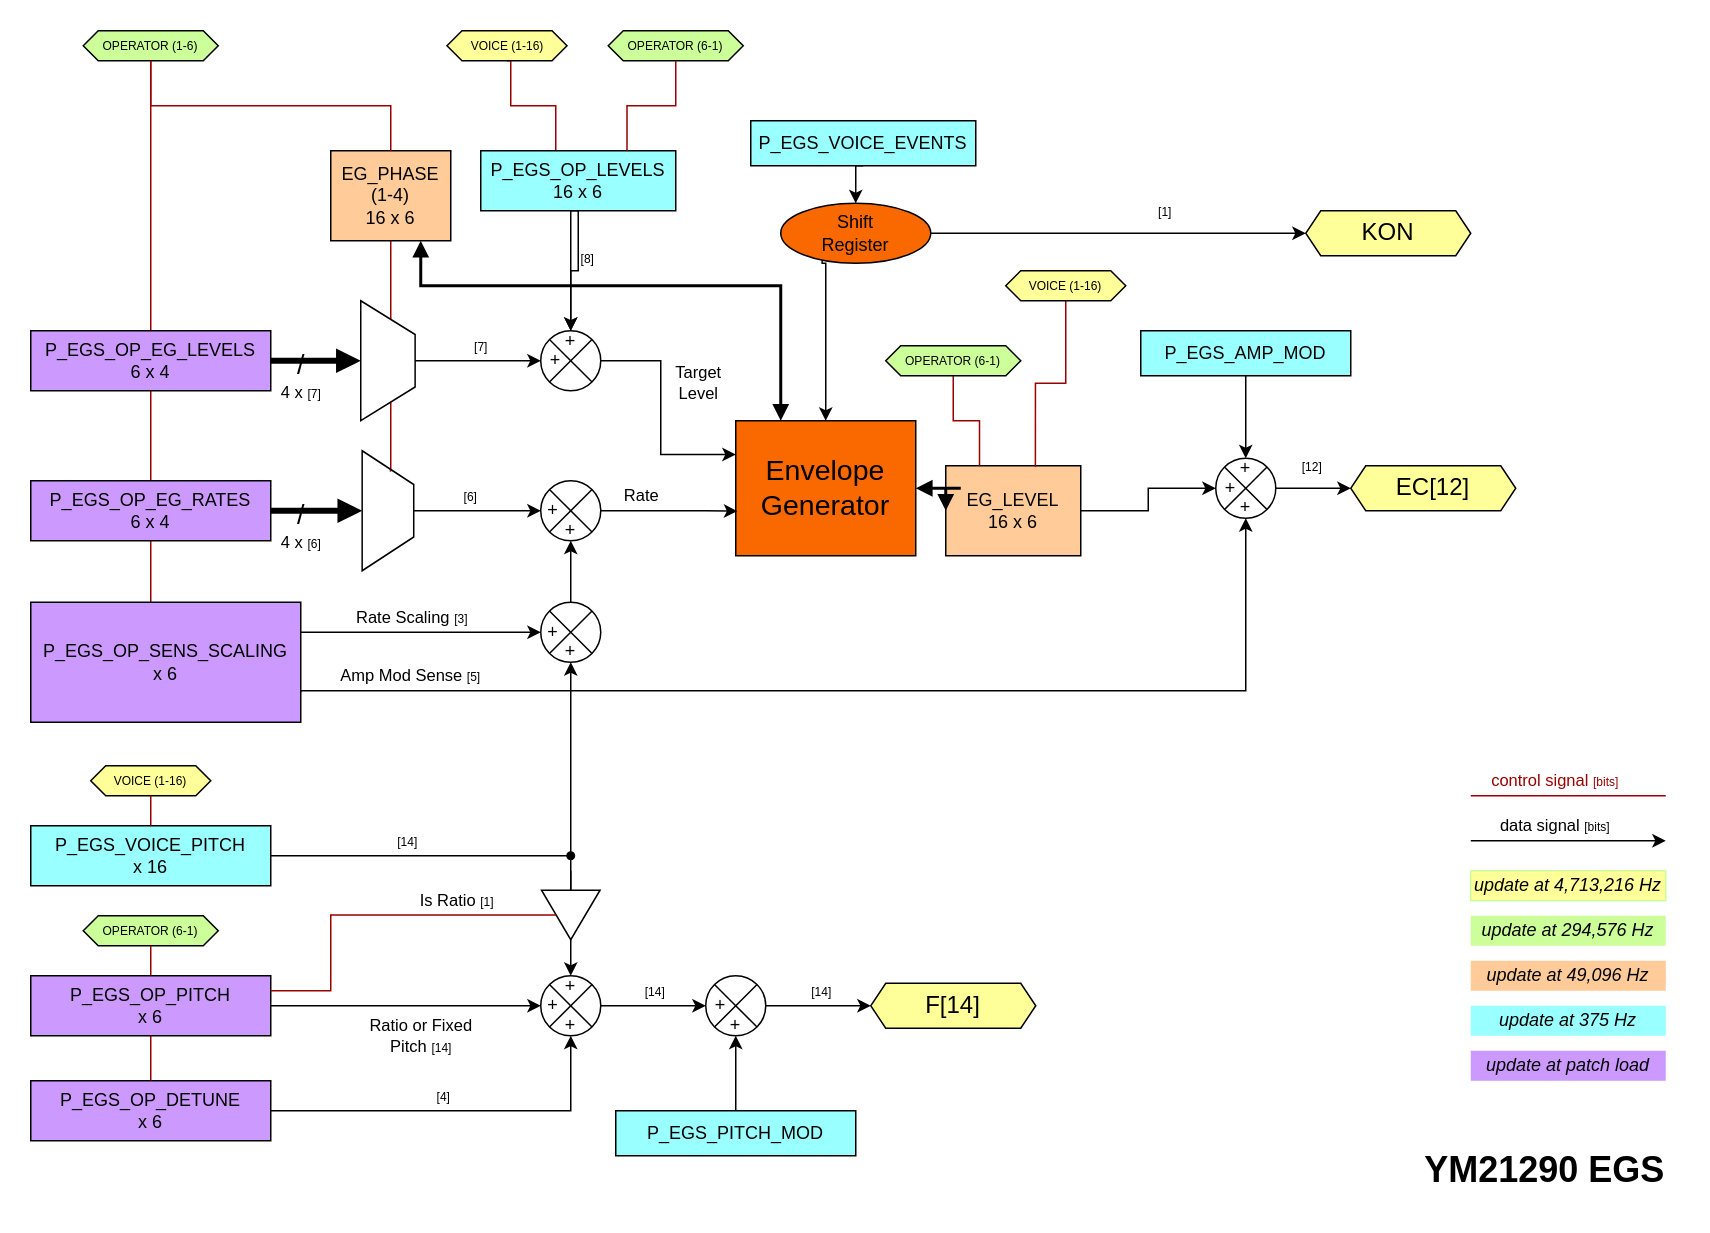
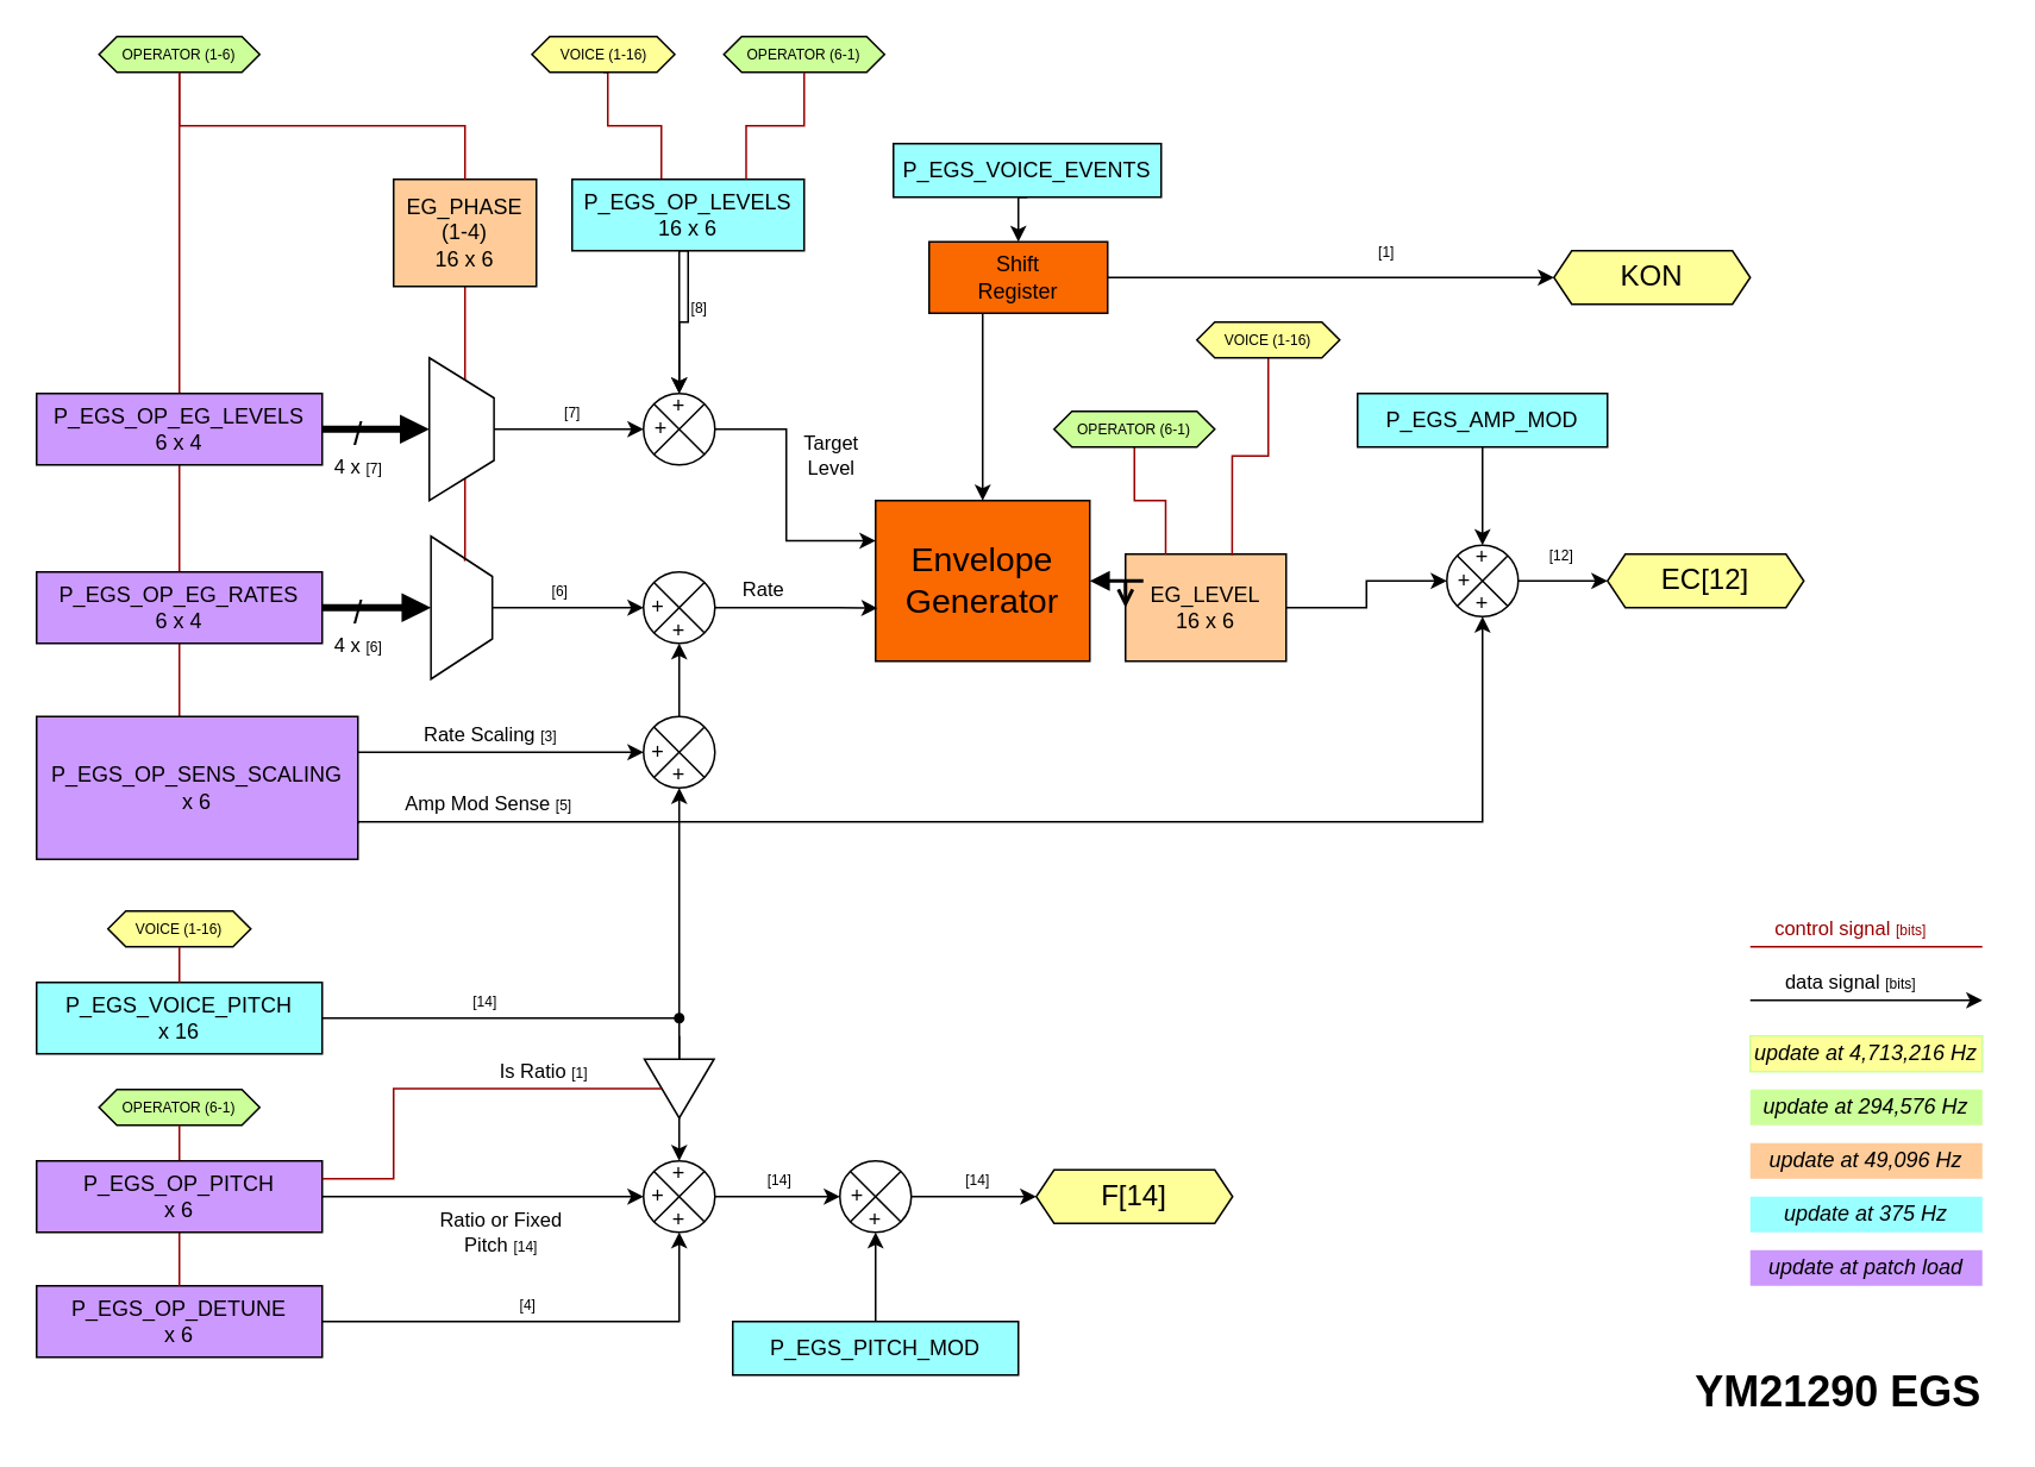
- <mxCell id="69" value="Shift&lt;br&gt;Register" style="ellipse;whiteSpace=wrap;html=1;fillColor=#fa6800;fontColor=#000000;strokeColor=#000000;labelBackgroundColor=none;" parent="1" vertex="1"><mxGeometry x="520" y="135" width="100" height="40" as="geometry" /></mxCell>
+ <mxCell id="69" value="Shift&lt;br&gt;Register" style="rounded=0;whiteSpace=wrap;html=1;fillColor=#fa6800;fontColor=#000000;strokeColor=#000000;labelBackgroundColor=none;" parent="1" vertex="1"><mxGeometry x="520" y="135" width="100" height="40" as="geometry" /></mxCell>
- <mxCell id="59" style="edgeStyle=orthogonalEdgeStyle;rounded=0;orthogonalLoop=1;jettySize=auto;html=1;entryX=0.25;entryY=0;entryDx=0;entryDy=0;exitX=0.75;exitY=1;exitDx=0;exitDy=0;startArrow=block;startFill=1;strokeWidth=2;strokeColor=#000000;fontColor=#000000;labelBackgroundColor=none;endArrow=block;endFill=1;" parent="1" source="7" target="12" edge="1"><mxGeometry relative="1" as="geometry"><mxPoint x="268" y="170" as="sourcePoint" /><mxPoint x="268" y="321" as="targetPoint" /><Array as="points"><mxPoint x="280" y="190" /><mxPoint x="520" y="190" /></Array></mxGeometry></mxCell>
- <mxCell id="58" value="" style="edgeStyle=orthogonalEdgeStyle;rounded=0;orthogonalLoop=1;jettySize=auto;html=1;entryX=0;entryY=0.5;entryDx=0;entryDy=0;startArrow=block;startFill=1;strokeWidth=2;endArrow=block;endFill=1;strokeColor=#000000;fontColor=#000000;labelBackgroundColor=none;" parent="1" source="12" target="57" edge="1"><mxGeometry relative="1" as="geometry"><mxPoint x="750" y="335" as="sourcePoint" /><mxPoint x="790" y="335" as="targetPoint" /><Array as="points"><mxPoint x="640" y="325" /><mxPoint x="640" y="325" /></Array></mxGeometry></mxCell>
+ <mxCell id="58" value="" style="edgeStyle=orthogonalEdgeStyle;rounded=0;orthogonalLoop=1;jettySize=auto;html=1;entryX=0;entryY=0.5;entryDx=0;entryDy=0;startArrow=block;startFill=1;strokeWidth=2;endArrow=open;endFill=1;strokeColor=#000000;fontColor=#000000;labelBackgroundColor=none;" parent="1" source="12" target="57" edge="1"><mxGeometry relative="1" as="geometry"><mxPoint x="750" y="335" as="sourcePoint" /><mxPoint x="790" y="335" as="targetPoint" /><Array as="points"><mxPoint x="640" y="325" /><mxPoint x="640" y="325" /></Array></mxGeometry></mxCell>
